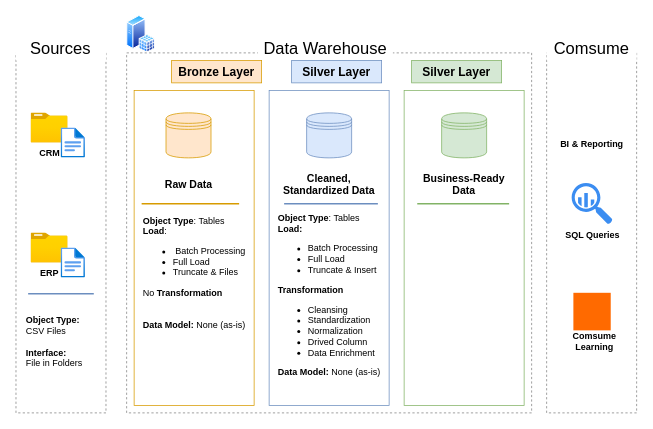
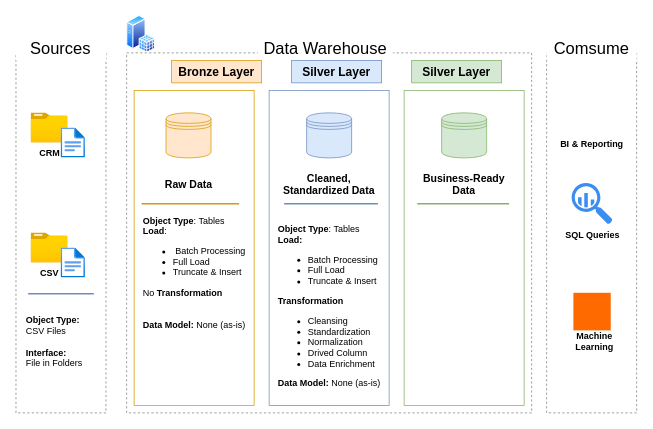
- <mxCell id="26" value="&lt;font&gt;&lt;b style=&quot;&quot;&gt;Object Type&lt;/b&gt;: Tables&lt;/font&gt;&lt;div&gt;&lt;font&gt;&lt;b&gt;Load&lt;/b&gt;:&lt;br&gt;&lt;/font&gt;&lt;div&gt;&lt;ul&gt;&lt;li style=&quot;&quot;&gt;&lt;font&gt;&amp;nbsp;Batch Processing&lt;/font&gt;&lt;/li&gt;&lt;li style=&quot;&quot;&gt;&lt;font&gt;Full Load&lt;/font&gt;&lt;/li&gt;&lt;li style=&quot;&quot;&gt;&lt;font&gt;Truncate &amp;amp; Files&lt;/font&gt;&lt;/li&gt;&lt;/ul&gt;&lt;/div&gt;&lt;div&gt;&lt;font&gt;&lt;span style=&quot;background-color: transparent; color: light-dark(rgb(0, 0, 0), rgb(255, 255, 255));&quot;&gt;No &lt;/span&gt;&lt;b style=&quot;background-color: transparent; color: light-dark(rgb(0, 0, 0), rgb(255, 255, 255));&quot;&gt;Transformation&lt;/b&gt;&lt;/font&gt;&lt;/div&gt;&lt;div&gt;&lt;font&gt;&lt;b style=&quot;background-color: transparent; color: light-dark(rgb(0, 0, 0), rgb(255, 255, 255));&quot;&gt;&lt;br&gt;&lt;/b&gt;&lt;/font&gt;&lt;/div&gt;&lt;div&gt;&lt;br&gt;&lt;/div&gt;&lt;div&gt;&lt;font&gt;&lt;b style=&quot;&quot;&gt;Data Model: &lt;/b&gt;None (as-is)&lt;/font&gt;&lt;/div&gt;&lt;/div&gt;" style="text;html=1;align=left;verticalAlign=middle;whiteSpace=wrap;rounded=0;" vertex="1" parent="1"><mxGeometry x="188" y="276" width="140" height="174" as="geometry" /></mxCell>
+ <mxCell id="26" value="&lt;font&gt;&lt;b style=&quot;&quot;&gt;Object Type&lt;/b&gt;: Tables&lt;/font&gt;&lt;div&gt;&lt;font&gt;&lt;b&gt;Load&lt;/b&gt;:&lt;br&gt;&lt;/font&gt;&lt;div&gt;&lt;ul&gt;&lt;li style=&quot;&quot;&gt;&lt;font&gt;&amp;nbsp;Batch Processing&lt;/font&gt;&lt;/li&gt;&lt;li style=&quot;&quot;&gt;&lt;font&gt;Full Load&lt;/font&gt;&lt;/li&gt;&lt;li style=&quot;&quot;&gt;&lt;font&gt;Truncate &amp;amp; Insert&lt;/font&gt;&lt;/li&gt;&lt;/ul&gt;&lt;/div&gt;&lt;div&gt;&lt;font&gt;&lt;span style=&quot;background-color: transparent; color: light-dark(rgb(0, 0, 0), rgb(255, 255, 255));&quot;&gt;No &lt;/span&gt;&lt;b style=&quot;background-color: transparent; color: light-dark(rgb(0, 0, 0), rgb(255, 255, 255));&quot;&gt;Transformation&lt;/b&gt;&lt;/font&gt;&lt;/div&gt;&lt;div&gt;&lt;font&gt;&lt;b style=&quot;background-color: transparent; color: light-dark(rgb(0, 0, 0), rgb(255, 255, 255));&quot;&gt;&lt;br&gt;&lt;/b&gt;&lt;/font&gt;&lt;/div&gt;&lt;div&gt;&lt;br&gt;&lt;/div&gt;&lt;div&gt;&lt;font&gt;&lt;b style=&quot;&quot;&gt;Data Model: &lt;/b&gt;None (as-is)&lt;/font&gt;&lt;/div&gt;&lt;/div&gt;" style="text;html=1;align=left;verticalAlign=middle;whiteSpace=wrap;rounded=0;" vertex="1" parent="1"><mxGeometry x="188" y="276" width="140" height="174" as="geometry" /></mxCell>
- <mxCell id="15" value="&lt;b&gt;ERP&lt;/b&gt;" style="image;aspect=fixed;html=1;points=[];align=center;fontSize=12;image=img/lib/azure2/general/Folder_Blank.svg;" vertex="1" parent="1"><mxGeometry x="40.46" y="310" width="49.29" height="40" as="geometry" /></mxCell>
+ <mxCell id="15" value="&lt;b&gt;CSV&lt;/b&gt;" style="image;aspect=fixed;html=1;points=[];align=center;fontSize=12;image=img/lib/azure2/general/Folder_Blank.svg;" vertex="1" parent="1"><mxGeometry x="40.46" y="310" width="49.29" height="40" as="geometry" /></mxCell>
- <mxCell id="27" value="&lt;font&gt;&lt;b style=&quot;&quot;&gt;Object Type&lt;/b&gt;: Tables&lt;/font&gt;&lt;div&gt;&lt;b&gt;Load:&lt;/b&gt;&lt;br&gt;&lt;div&gt;&lt;ul&gt;&lt;li style=&quot;&quot;&gt;&lt;font&gt;Batch Processing&lt;/font&gt;&lt;/li&gt;&lt;li style=&quot;&quot;&gt;&lt;font&gt;Full Load&lt;/font&gt;&lt;/li&gt;&lt;li style=&quot;&quot;&gt;&lt;font&gt;Truncate &amp;amp; Insert&lt;/font&gt;&lt;/li&gt;&lt;/ul&gt;&lt;/div&gt;&lt;div&gt;&lt;b style=&quot;background-color: transparent; color: light-dark(rgb(0, 0, 0), rgb(255, 255, 255));&quot;&gt;&lt;font&gt;Transformation&lt;/font&gt;&lt;/b&gt;&lt;/div&gt;&lt;div&gt;&lt;ul&gt;&lt;li&gt;&lt;span style=&quot;background-color: transparent; color: light-dark(rgb(0, 0, 0), rgb(255, 255, 255));&quot;&gt;&lt;font style=&quot;&quot;&gt;Cleansing&lt;/font&gt;&lt;/span&gt;&lt;/li&gt;&lt;li&gt;&lt;font&gt;Standardization&lt;/font&gt;&lt;/li&gt;&lt;li&gt;&lt;font&gt;Normalization&lt;/font&gt;&lt;/li&gt;&lt;li&gt;&lt;font&gt;Drived Column&lt;/font&gt;&lt;/li&gt;&lt;li&gt;&lt;font&gt;Data Enrichment&lt;/font&gt;&lt;/li&gt;&lt;/ul&gt;&lt;/div&gt;&lt;div&gt;&lt;font&gt;&lt;b style=&quot;&quot;&gt;Data Model: &lt;/b&gt;None (as-is)&lt;/font&gt;&lt;/div&gt;&lt;/div&gt;" style="text;html=1;align=left;verticalAlign=middle;whiteSpace=wrap;rounded=0;" vertex="1" parent="1"><mxGeometry x="368" y="276" width="142.5" height="234" as="geometry" /></mxCell>
+ <mxCell id="27" value="&lt;font&gt;&lt;b style=&quot;&quot;&gt;Object Type&lt;/b&gt;: Tables&lt;/font&gt;&lt;div&gt;&lt;b&gt;Load:&lt;/b&gt;&lt;br&gt;&lt;div&gt;&lt;ul&gt;&lt;li style=&quot;&quot;&gt;&lt;font&gt;Batch Processing&lt;/font&gt;&lt;/li&gt;&lt;li style=&quot;&quot;&gt;&lt;font&gt;Full Load&lt;/font&gt;&lt;/li&gt;&lt;li style=&quot;&quot;&gt;&lt;font&gt;Truncate &amp;amp; Insert&lt;/font&gt;&lt;/li&gt;&lt;/ul&gt;&lt;/div&gt;&lt;div&gt;&lt;b style=&quot;background-color: transparent; color: light-dark(rgb(0, 0, 0), rgb(255, 255, 255));&quot;&gt;&lt;font&gt;Transformation&lt;/font&gt;&lt;/b&gt;&lt;/div&gt;&lt;div&gt;&lt;ul&gt;&lt;li&gt;&lt;span style=&quot;background-color: transparent; color: light-dark(rgb(0, 0, 0), rgb(255, 255, 255));&quot;&gt;&lt;font style=&quot;&quot;&gt;Cleansing&lt;/font&gt;&lt;/span&gt;&lt;/li&gt;&lt;li&gt;&lt;font&gt;Standardization&lt;/font&gt;&lt;/li&gt;&lt;li&gt;&lt;font&gt;Normalization&lt;/font&gt;&lt;/li&gt;&lt;li&gt;&lt;font&gt;Drived Column&lt;/font&gt;&lt;/li&gt;&lt;li&gt;&lt;font&gt;Data Enrichment&lt;/font&gt;&lt;/li&gt;&lt;/ul&gt;&lt;/div&gt;&lt;div&gt;&lt;font&gt;&lt;b style=&quot;&quot;&gt;Data Model: &lt;/b&gt;None (as-is)&lt;/font&gt;&lt;/div&gt;&lt;/div&gt;" style="text;html=1;align=left;verticalAlign=middle;whiteSpace=wrap;rounded=0;" vertex="1" parent="1"><mxGeometry x="368" y="291" width="142.5" height="234" as="geometry" /></mxCell>
- <mxCell id="29" value="Comsume Learning" style="text;html=1;align=center;verticalAlign=middle;whiteSpace=wrap;rounded=0;fontStyle=1" vertex="1" parent="1"><mxGeometry x="758" y="440" width="68" height="30" as="geometry" /></mxCell>
+ <mxCell id="29" value="Machine Learning" style="text;html=1;align=center;verticalAlign=middle;whiteSpace=wrap;rounded=0;fontStyle=1" vertex="1" parent="1"><mxGeometry x="758" y="440" width="68" height="30" as="geometry" /></mxCell>
